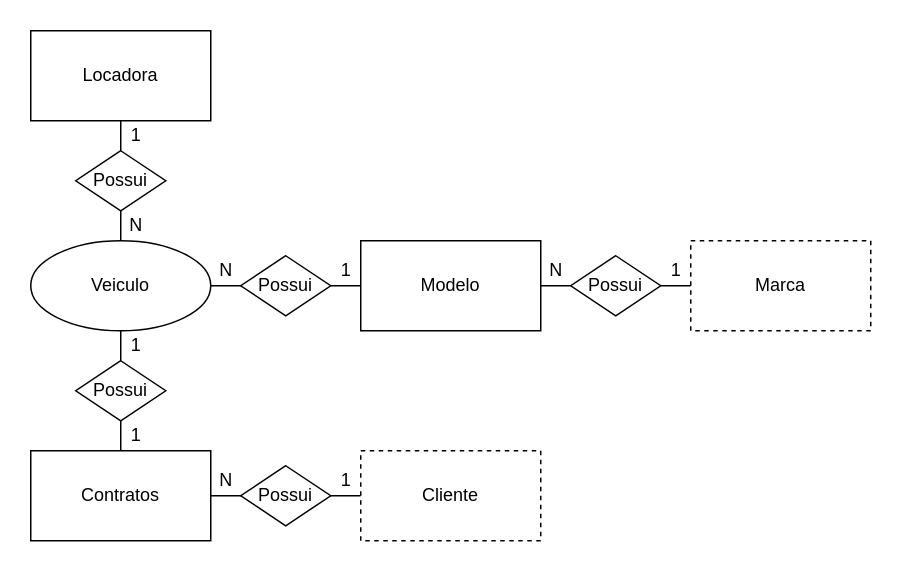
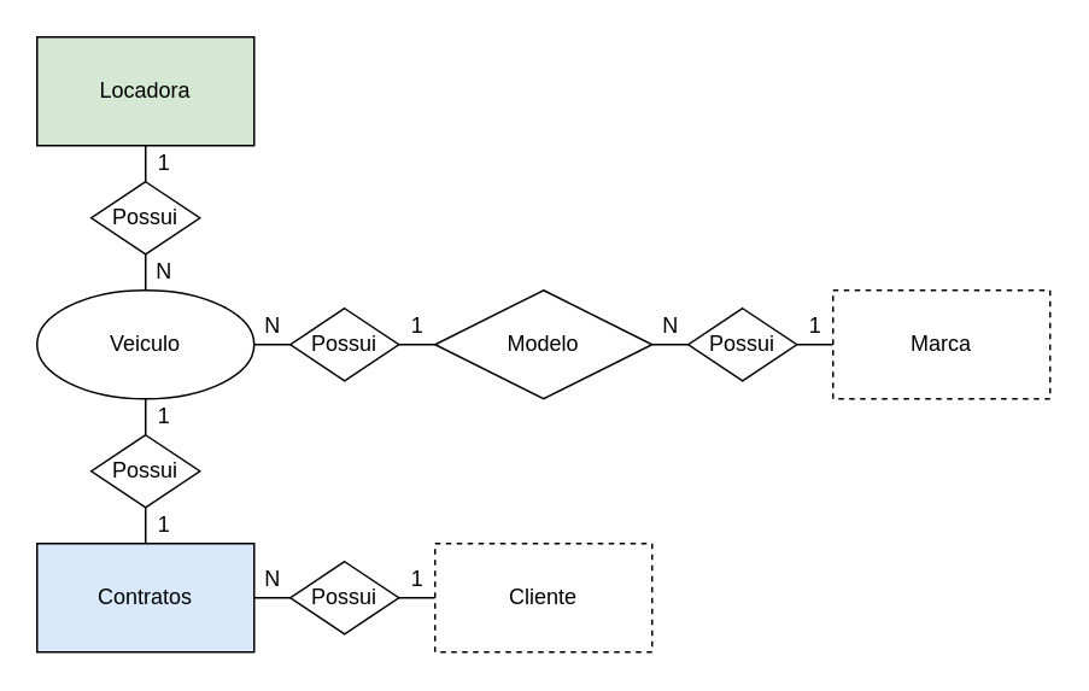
- <mxCell id="3" value="Locadora" style="rounded=0;whiteSpace=wrap;html=1;" parent="1" vertex="1"><mxGeometry x="20" y="20" width="120" height="60" as="geometry" /></mxCell>
+ <mxCell id="3" value="Locadora" style="rounded=0;whiteSpace=wrap;html=1;fillColor=#d5e8d4;" parent="1" vertex="1"><mxGeometry x="20" y="20" width="120" height="60" as="geometry" /></mxCell>
- <mxCell id="5" value="Modelo" style="rounded=0;whiteSpace=wrap;html=1;" parent="1" vertex="1"><mxGeometry x="240" y="160" width="120" height="60" as="geometry" /></mxCell>
+ <mxCell id="5" value="Modelo" style="rhombus;whiteSpace=wrap;html=1;" parent="1" vertex="1"><mxGeometry x="240" y="160" width="120" height="60" as="geometry" /></mxCell>
- <mxCell id="10" value="Contratos" style="rounded=0;whiteSpace=wrap;html=1;" parent="1" vertex="1"><mxGeometry x="20" y="300" width="120" height="60" as="geometry" /></mxCell>
+ <mxCell id="10" value="Contratos" style="rounded=0;whiteSpace=wrap;html=1;fillColor=#dae8fc;" parent="1" vertex="1"><mxGeometry x="20" y="300" width="120" height="60" as="geometry" /></mxCell>
